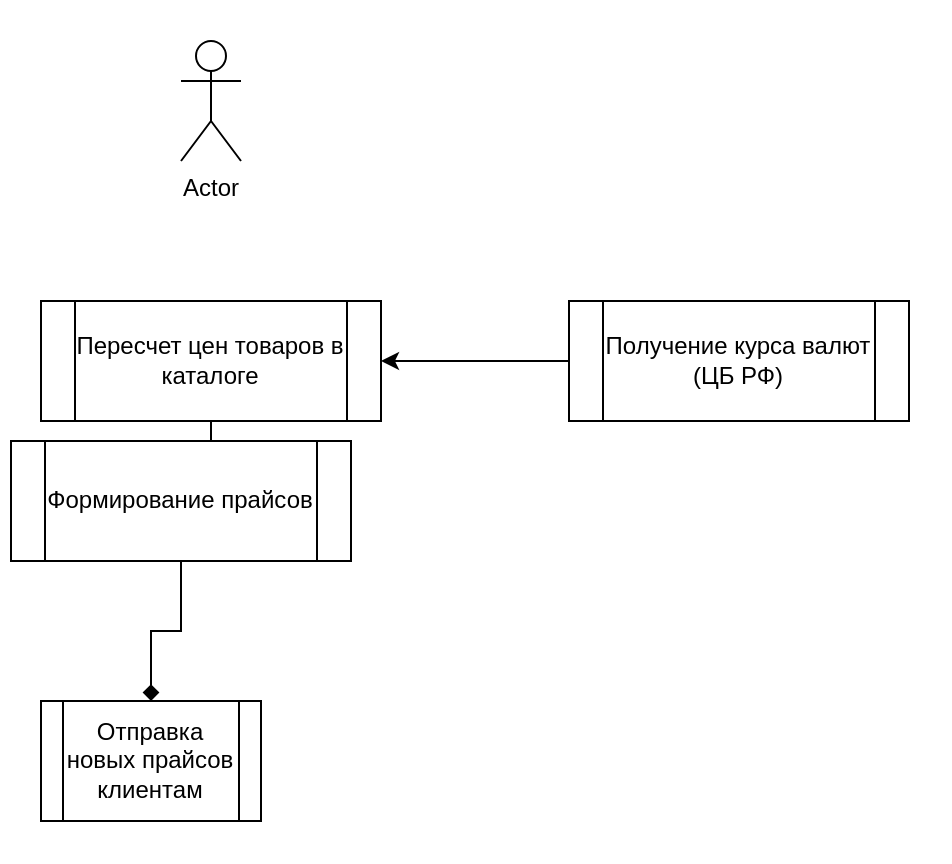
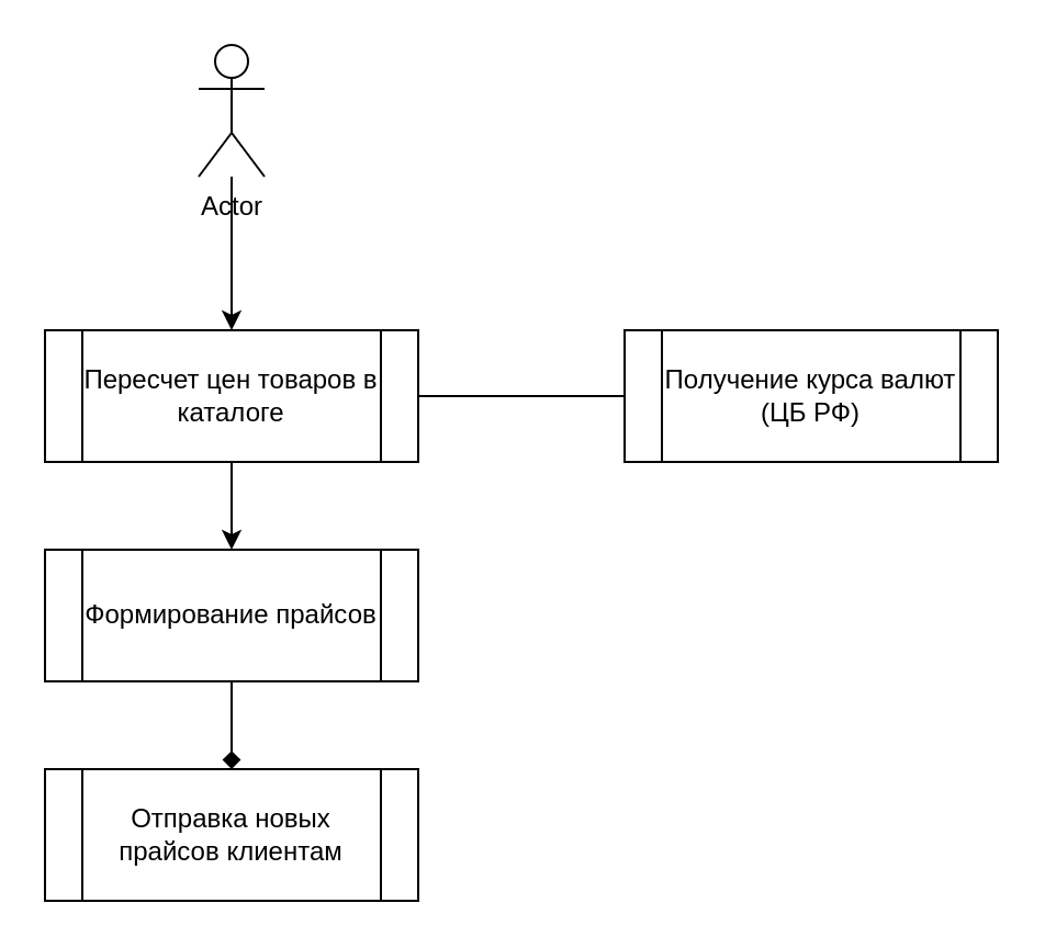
+ <mxCell id="2" value="" style="edgeStyle=orthogonalEdgeStyle;rounded=0;orthogonalLoop=1;jettySize=auto;html=1;" edge="1" parent="1" source="3" target="5"><mxGeometry relative="1" as="geometry" /></mxCell>
- <mxCell id="9" style="edgeStyle=orthogonalEdgeStyle;rounded=0;orthogonalLoop=1;jettySize=auto;html=1;exitX=0;exitY=0.5;exitDx=0;exitDy=0;entryX=1;entryY=0.5;entryDx=0;entryDy=0;" edge="1" parent="1" source="10" target="5"><mxGeometry relative="1" as="geometry" /></mxCell>
+ <mxCell id="9" style="edgeStyle=orthogonalEdgeStyle;rounded=0;orthogonalLoop=1;jettySize=auto;html=1;exitX=0;exitY=0.5;exitDx=0;exitDy=0;entryX=1;entryY=0.5;entryDx=0;entryDy=0;endArrow=none;" edge="1" parent="1" source="10" target="5"><mxGeometry relative="1" as="geometry" /></mxCell>
- <mxCell id="7" value="Формирование прайсов" style="shape=process;whiteSpace=wrap;html=1;backgroundOutline=1;verticalAlign=middle;align=center;" vertex="1" parent="1"><mxGeometry x="5" y="220" width="170" height="60" as="geometry" /></mxCell>
+ <mxCell id="7" value="Формирование прайсов" style="shape=process;whiteSpace=wrap;html=1;backgroundOutline=1;verticalAlign=middle;align=center;" vertex="1" parent="1"><mxGeometry x="20" y="250" width="170" height="60" as="geometry" /></mxCell>
- <mxCell id="8" value="Отправка новых прайсов клиентам" style="shape=process;whiteSpace=wrap;html=1;backgroundOutline=1;verticalAlign=middle;align=center;" vertex="1" parent="1"><mxGeometry x="20" y="350" width="110" height="60" as="geometry" /></mxCell>
+ <mxCell id="8" value="Отправка новых прайсов клиентам" style="shape=process;whiteSpace=wrap;html=1;backgroundOutline=1;verticalAlign=middle;align=center;" vertex="1" parent="1"><mxGeometry x="20" y="350" width="170" height="60" as="geometry" /></mxCell>
